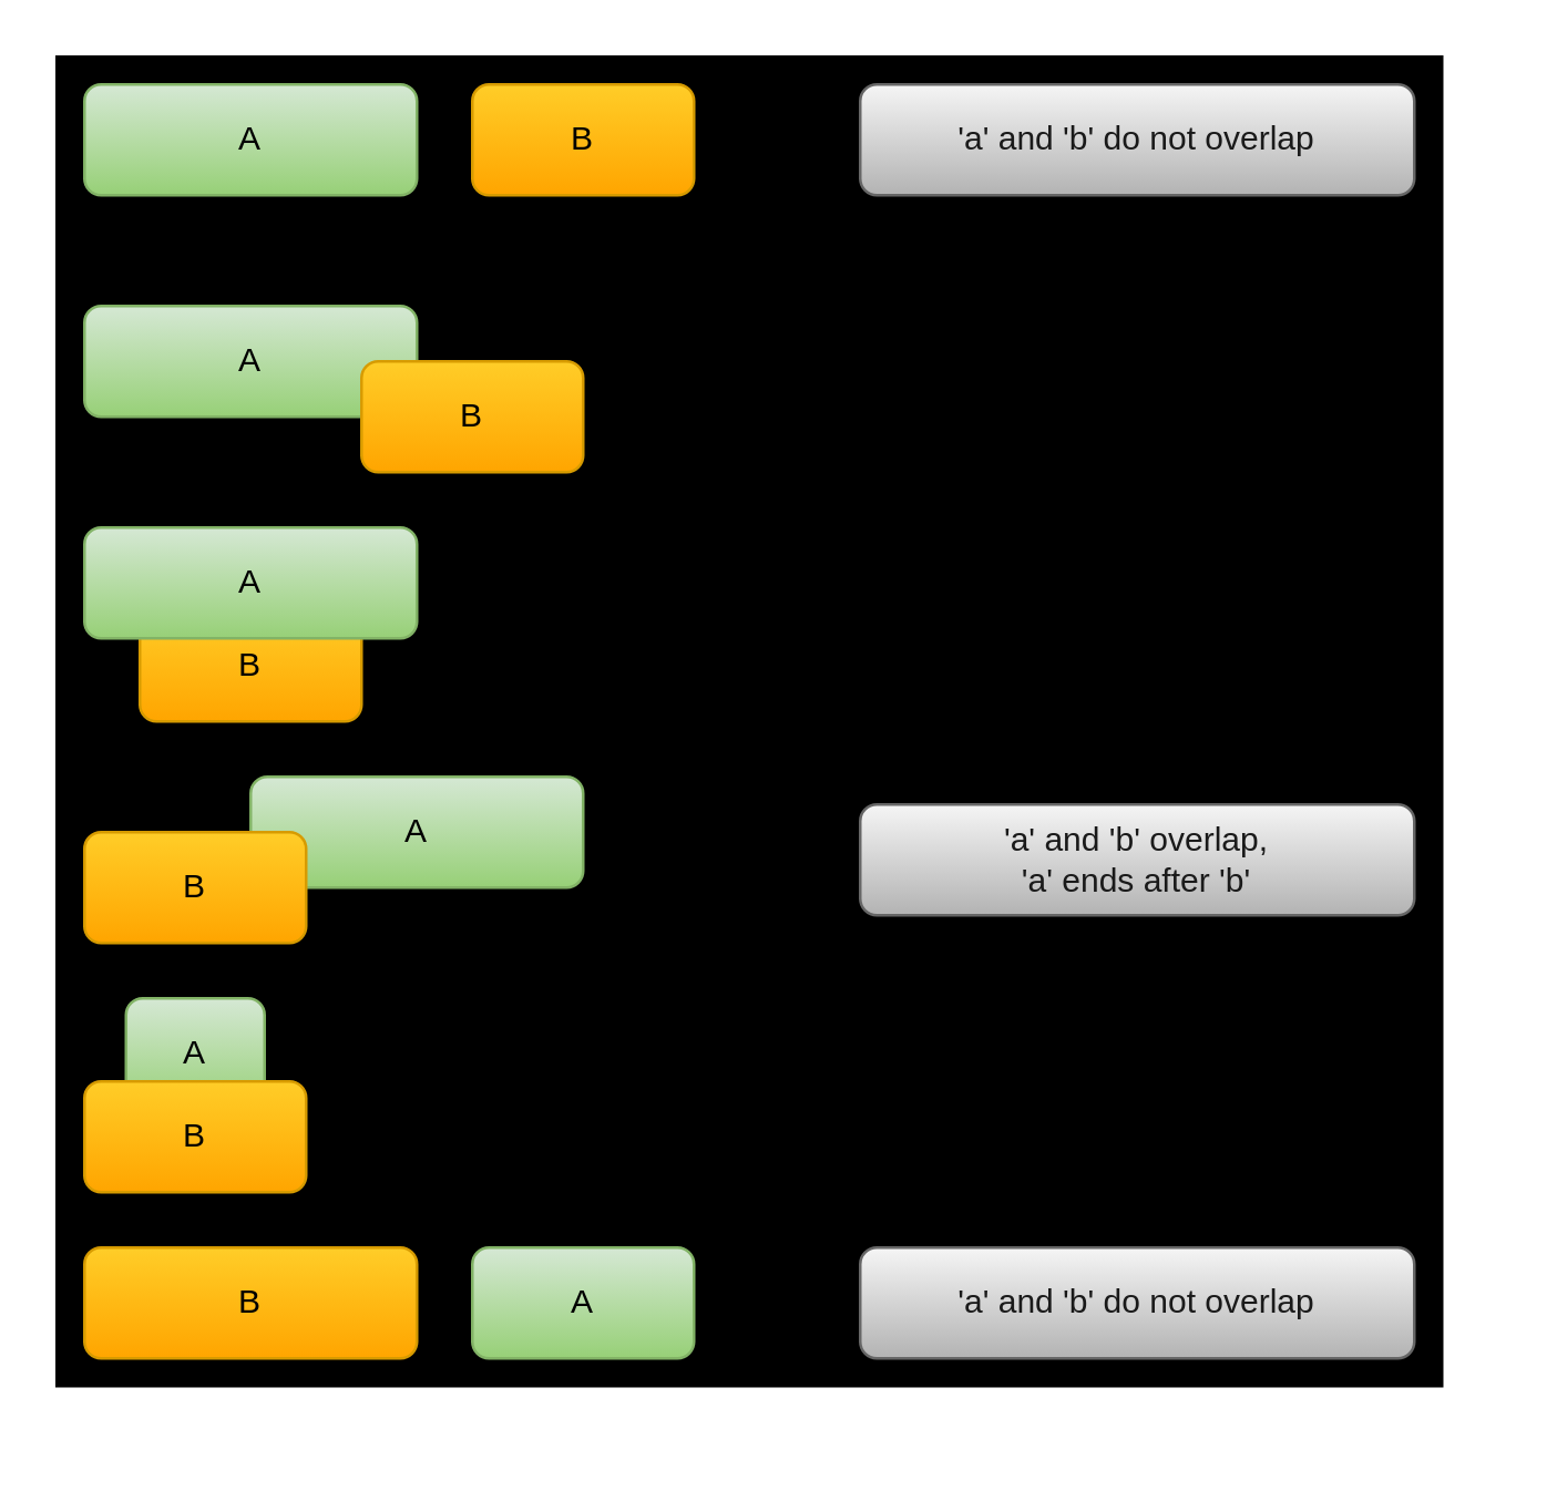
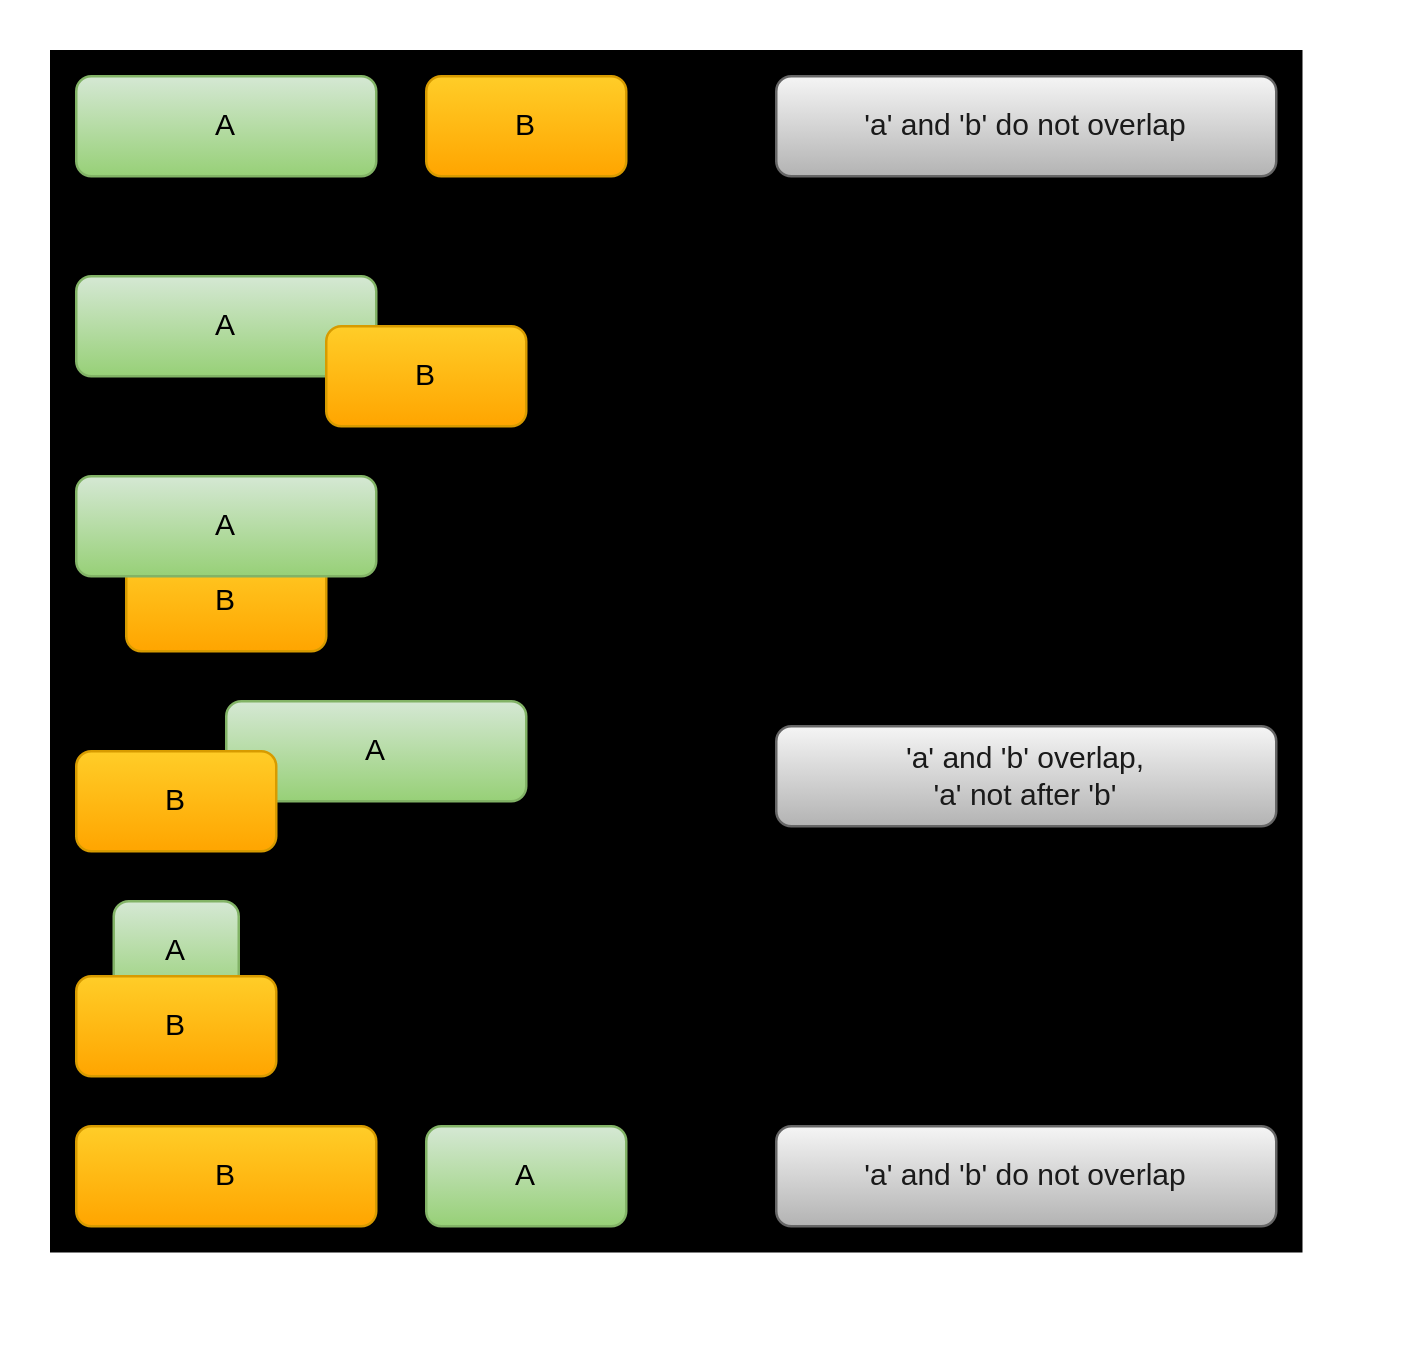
- <mxCell id="9" value="'a' and 'b' overlap,&lt;br&gt;'a' ends after 'b'" style="text;html=1;strokeColor=#666666;fillColor=#f5f5f5;align=center;verticalAlign=middle;whiteSpace=wrap;rounded=1;gradientColor=#b3b3b3;fontColor=#1A1A1A;" vertex="1" parent="2"><mxGeometry x="280" y="260" width="200" height="40" as="geometry" /></mxCell>
+ <mxCell id="9" value="'a' and 'b' overlap,&lt;br&gt;'a' not after 'b'" style="text;html=1;strokeColor=#666666;fillColor=#f5f5f5;align=center;verticalAlign=middle;whiteSpace=wrap;rounded=1;gradientColor=#b3b3b3;fontColor=#1A1A1A;" vertex="1" parent="2"><mxGeometry x="280" y="260" width="200" height="40" as="geometry" /></mxCell>
